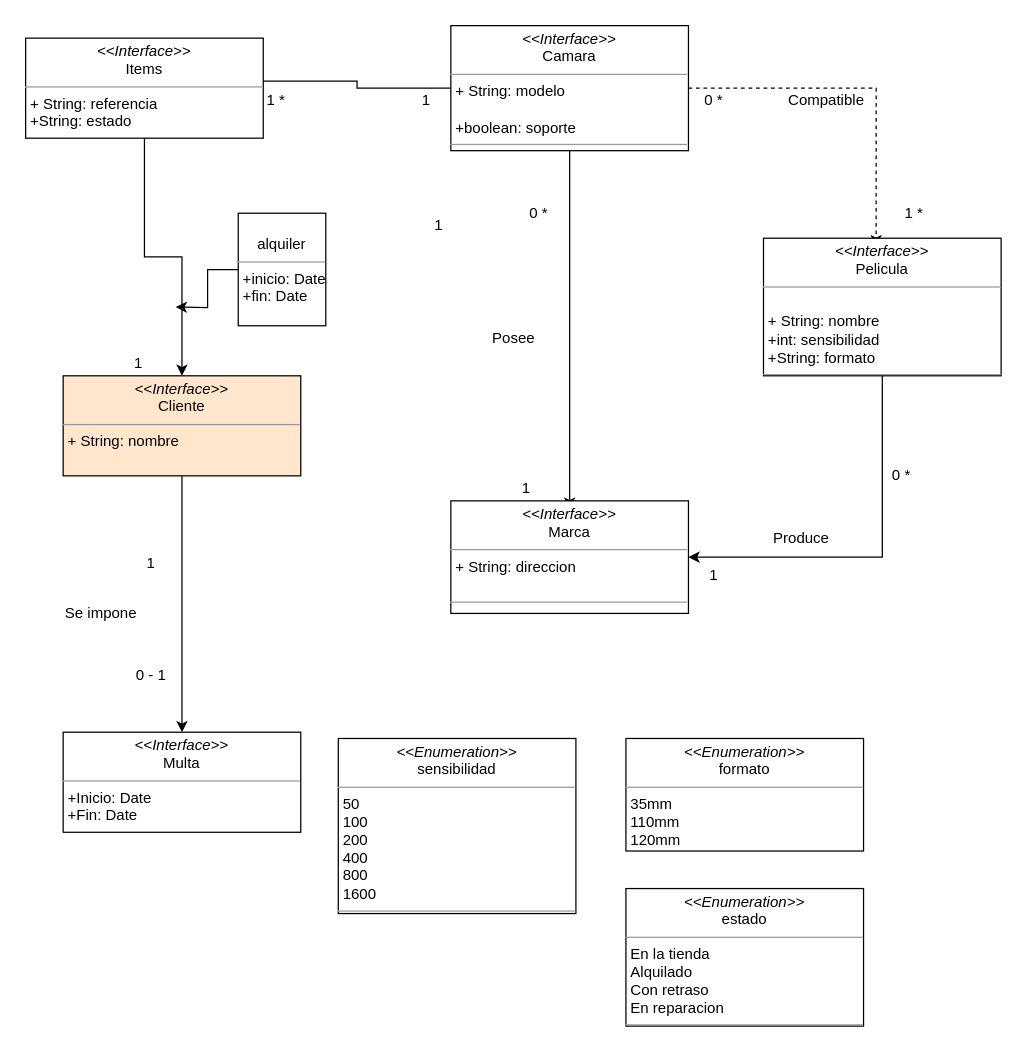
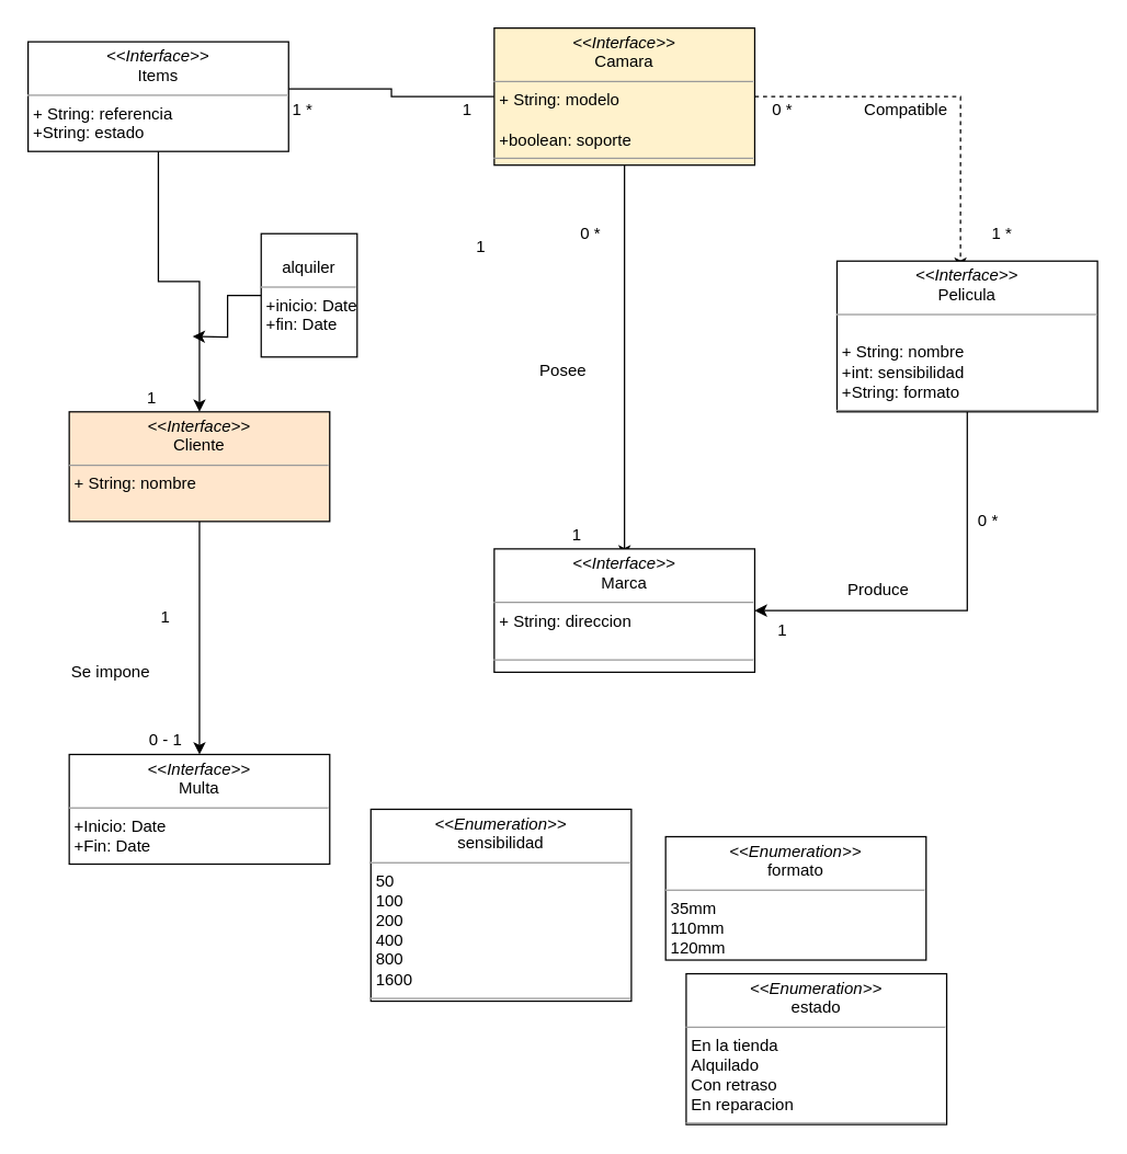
- <mxCell id="5" value="&lt;p style=&quot;margin: 0px ; margin-top: 4px ; text-align: center&quot;&gt;&lt;i&gt;&amp;lt;&amp;lt;Interface&amp;gt;&amp;gt;&lt;/i&gt;&lt;br&gt;Camara&lt;/p&gt;&lt;hr size=&quot;1&quot;&gt;&lt;p style=&quot;margin: 0px ; margin-left: 4px&quot;&gt;+ String: modelo&lt;br&gt;&lt;br&gt;&lt;/p&gt;&lt;p style=&quot;margin: 0px ; margin-left: 4px&quot;&gt;+boolean: soporte&lt;br&gt;&lt;/p&gt;&lt;hr size=&quot;1&quot;&gt;&lt;p style=&quot;margin: 0px ; margin-left: 4px&quot;&gt;+ method1(Type): Type&lt;br&gt;+ method2(Type, Type): Type&lt;/p&gt;" style="verticalAlign=top;align=left;overflow=fill;fontSize=12;fontFamily=Helvetica;html=1;" vertex="1" parent="1"><mxGeometry x="360" y="20" width="190" height="100" as="geometry" /></mxCell>
+ <mxCell id="5" value="&lt;p style=&quot;margin: 0px ; margin-top: 4px ; text-align: center&quot;&gt;&lt;i&gt;&amp;lt;&amp;lt;Interface&amp;gt;&amp;gt;&lt;/i&gt;&lt;br&gt;Camara&lt;/p&gt;&lt;hr size=&quot;1&quot;&gt;&lt;p style=&quot;margin: 0px ; margin-left: 4px&quot;&gt;+ String: modelo&lt;br&gt;&lt;br&gt;&lt;/p&gt;&lt;p style=&quot;margin: 0px ; margin-left: 4px&quot;&gt;+boolean: soporte&lt;br&gt;&lt;/p&gt;&lt;hr size=&quot;1&quot;&gt;&lt;p style=&quot;margin: 0px ; margin-left: 4px&quot;&gt;+ method1(Type): Type&lt;br&gt;+ method2(Type, Type): Type&lt;/p&gt;" style="verticalAlign=top;align=left;overflow=fill;fontSize=12;fontFamily=Helvetica;html=1;fillColor=#fff2cc;" vertex="1" parent="1"><mxGeometry x="360" y="20" width="190" height="100" as="geometry" /></mxCell>
- <mxCell id="13" value="&lt;p style=&quot;margin: 0px ; margin-top: 4px ; text-align: center&quot;&gt;&lt;i&gt;&amp;lt;&amp;lt;Interface&amp;gt;&amp;gt;&lt;/i&gt;&lt;br&gt;Multa&lt;/p&gt;&lt;hr size=&quot;1&quot;&gt;&lt;p style=&quot;margin: 0px ; margin-left: 4px&quot;&gt;+Inicio: Date&lt;/p&gt;&lt;p style=&quot;margin: 0px ; margin-left: 4px&quot;&gt;+Fin: Date&lt;br&gt;&lt;/p&gt;&lt;hr size=&quot;1&quot;&gt;&lt;p style=&quot;margin: 0px ; margin-left: 4px&quot;&gt;+ method1(Type): Type&lt;br&gt;+ method2(Type, Type): Type&lt;/p&gt;" style="verticalAlign=top;align=left;overflow=fill;fontSize=12;fontFamily=Helvetica;html=1;" vertex="1" parent="1"><mxGeometry x="50" y="585" width="190" height="80" as="geometry" /></mxCell>
+ <mxCell id="13" value="&lt;p style=&quot;margin: 0px ; margin-top: 4px ; text-align: center&quot;&gt;&lt;i&gt;&amp;lt;&amp;lt;Interface&amp;gt;&amp;gt;&lt;/i&gt;&lt;br&gt;Multa&lt;/p&gt;&lt;hr size=&quot;1&quot;&gt;&lt;p style=&quot;margin: 0px ; margin-left: 4px&quot;&gt;+Inicio: Date&lt;/p&gt;&lt;p style=&quot;margin: 0px ; margin-left: 4px&quot;&gt;+Fin: Date&lt;br&gt;&lt;/p&gt;&lt;hr size=&quot;1&quot;&gt;&lt;p style=&quot;margin: 0px ; margin-left: 4px&quot;&gt;+ method1(Type): Type&lt;br&gt;+ method2(Type, Type): Type&lt;/p&gt;" style="verticalAlign=top;align=left;overflow=fill;fontSize=12;fontFamily=Helvetica;html=1;" vertex="1" parent="1"><mxGeometry x="50" y="550" width="190" height="80" as="geometry" /></mxCell>
- <mxCell id="26" value="&lt;p style=&quot;margin: 0px ; margin-top: 4px ; text-align: center&quot;&gt;&lt;i&gt;&amp;lt;&amp;lt;Enumeration&amp;gt;&amp;gt;&lt;/i&gt;&lt;br&gt;formato&lt;br&gt;&lt;/p&gt;&lt;hr size=&quot;1&quot;&gt;&lt;p style=&quot;margin: 0px ; margin-left: 4px&quot;&gt;35mm&lt;/p&gt;&lt;p style=&quot;margin: 0px ; margin-left: 4px&quot;&gt;110mm&lt;/p&gt;&lt;p style=&quot;margin: 0px ; margin-left: 4px&quot;&gt;120mm&lt;/p&gt;&lt;hr size=&quot;1&quot;&gt;" style="verticalAlign=top;align=left;overflow=fill;fontSize=12;fontFamily=Helvetica;html=1;" vertex="1" parent="1"><mxGeometry x="500" y="590" width="190" height="90" as="geometry" /></mxCell>
+ <mxCell id="26" value="&lt;p style=&quot;margin: 0px ; margin-top: 4px ; text-align: center&quot;&gt;&lt;i&gt;&amp;lt;&amp;lt;Enumeration&amp;gt;&amp;gt;&lt;/i&gt;&lt;br&gt;formato&lt;br&gt;&lt;/p&gt;&lt;hr size=&quot;1&quot;&gt;&lt;p style=&quot;margin: 0px ; margin-left: 4px&quot;&gt;35mm&lt;/p&gt;&lt;p style=&quot;margin: 0px ; margin-left: 4px&quot;&gt;110mm&lt;/p&gt;&lt;p style=&quot;margin: 0px ; margin-left: 4px&quot;&gt;120mm&lt;/p&gt;&lt;hr size=&quot;1&quot;&gt;" style="verticalAlign=top;align=left;overflow=fill;fontSize=12;fontFamily=Helvetica;html=1;" vertex="1" parent="1"><mxGeometry x="485" y="610" width="190" height="90" as="geometry" /></mxCell>
